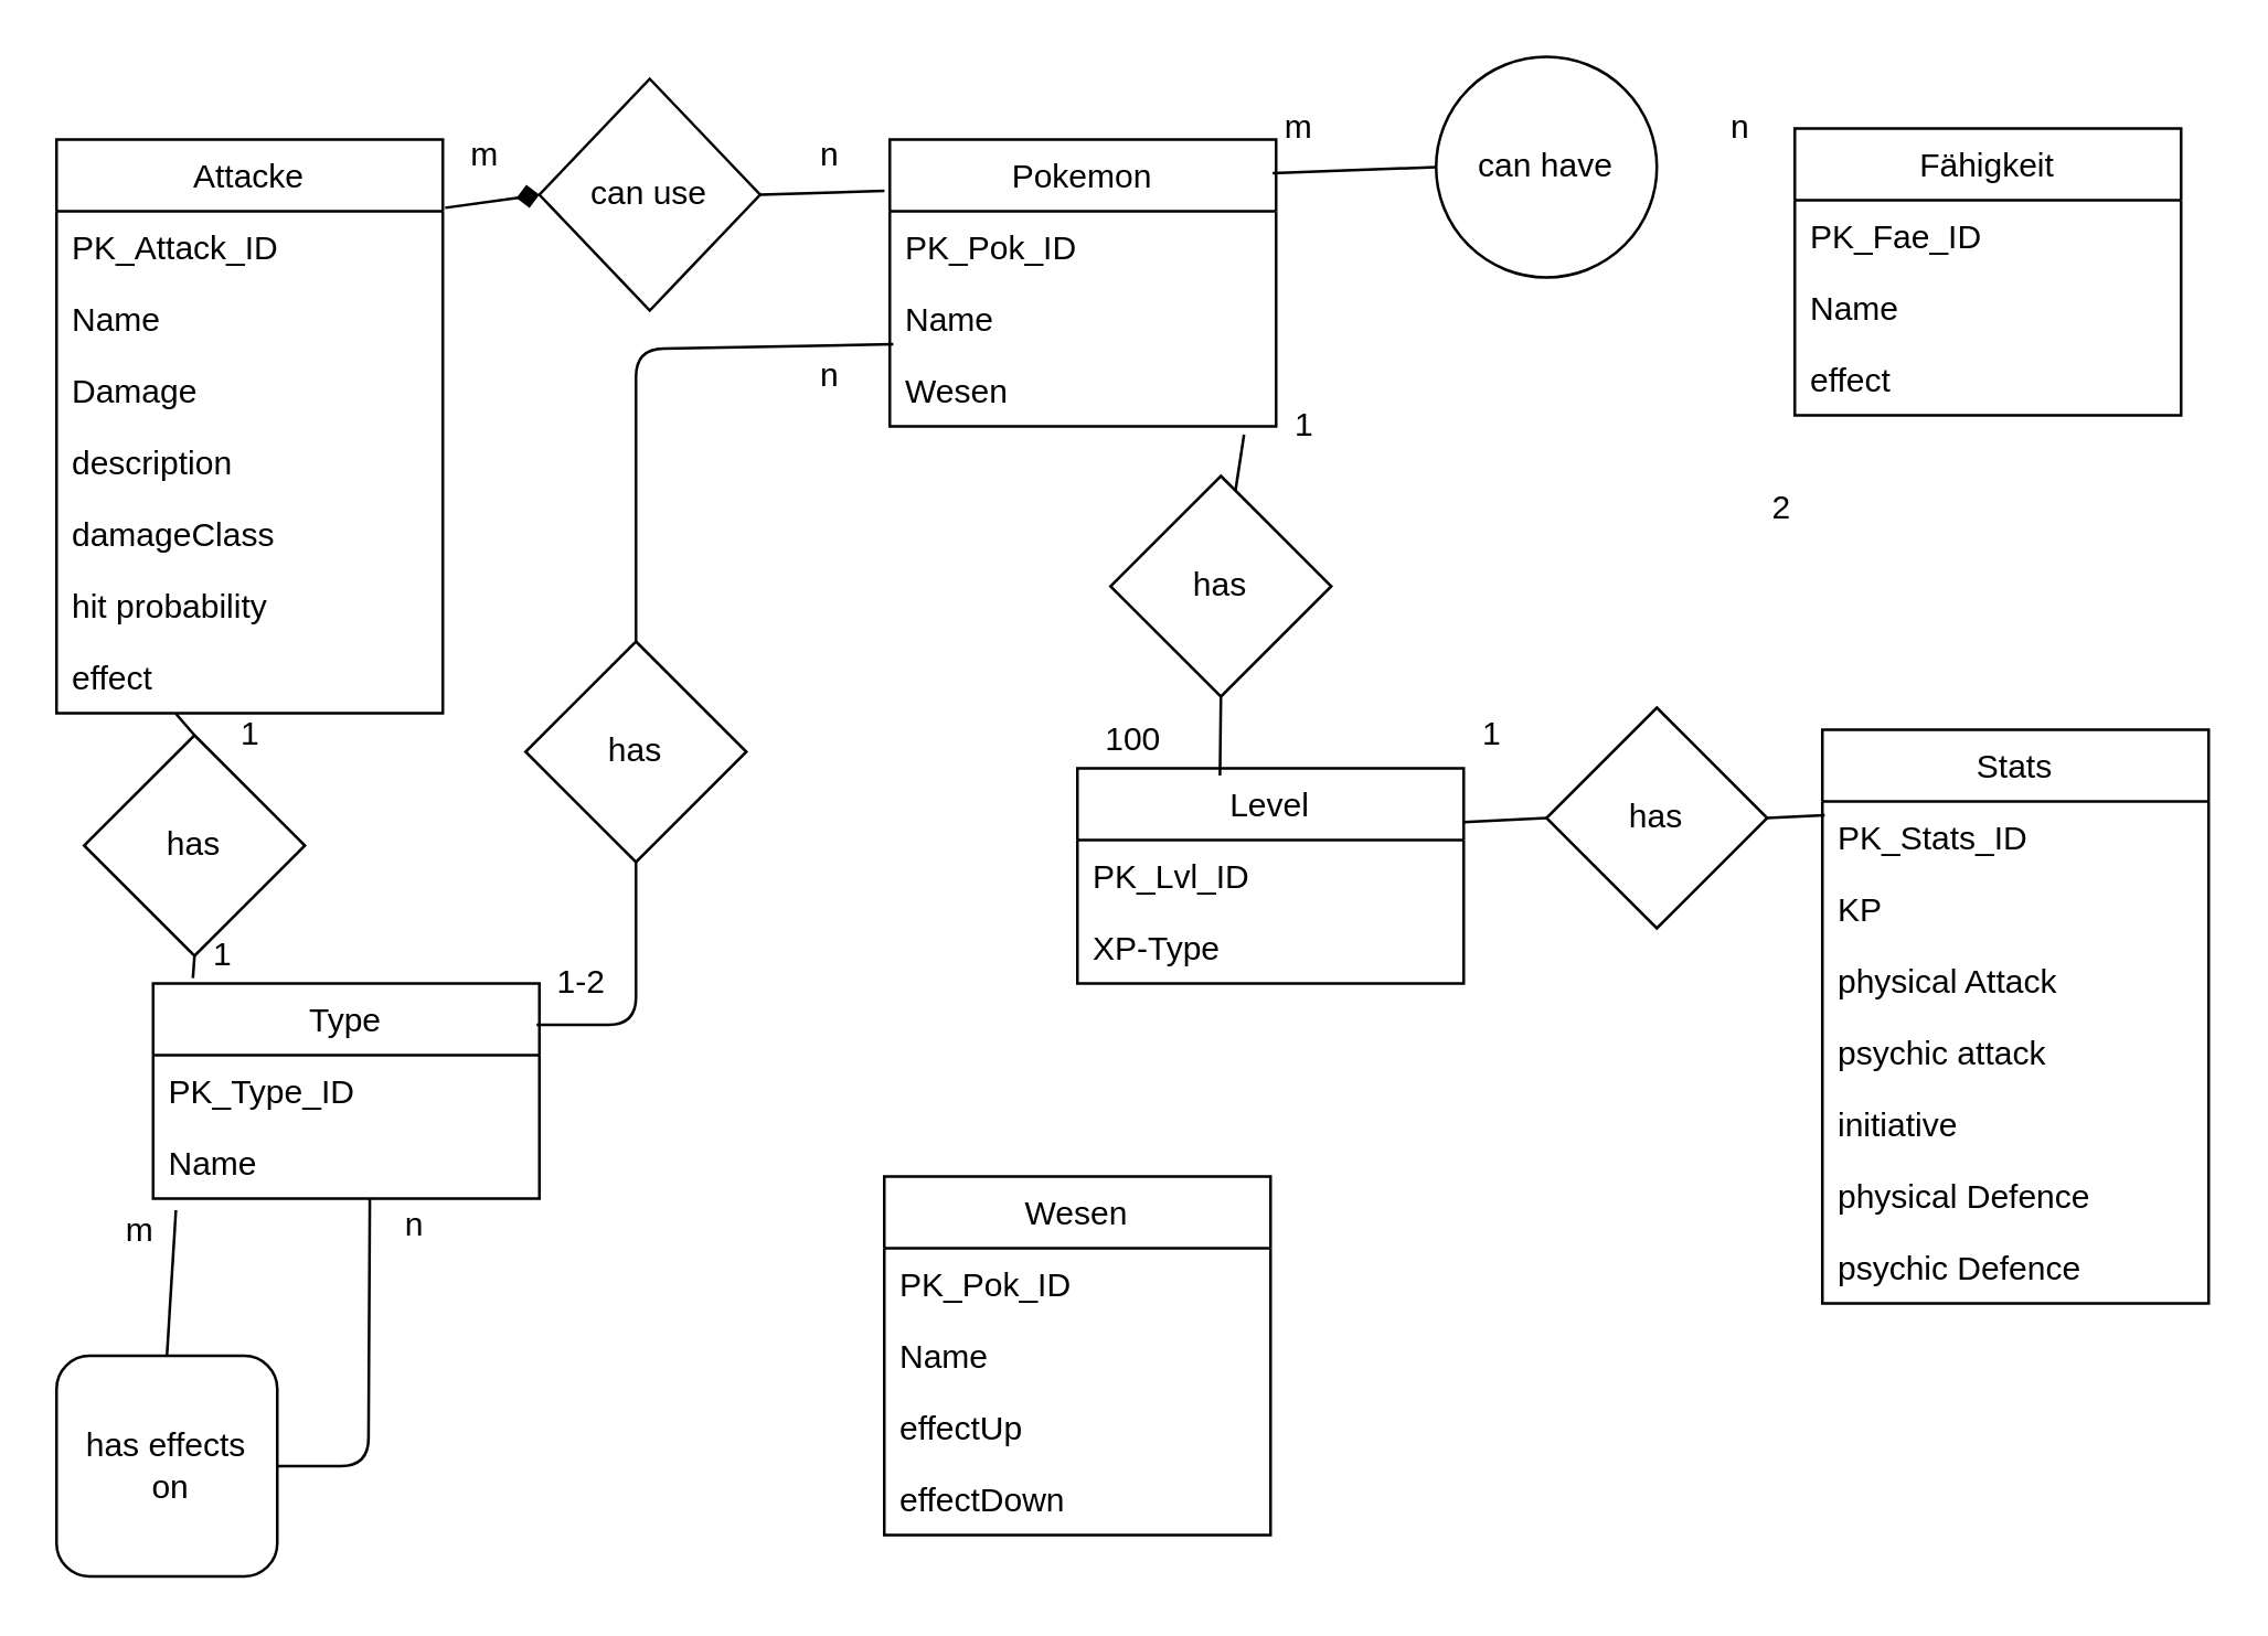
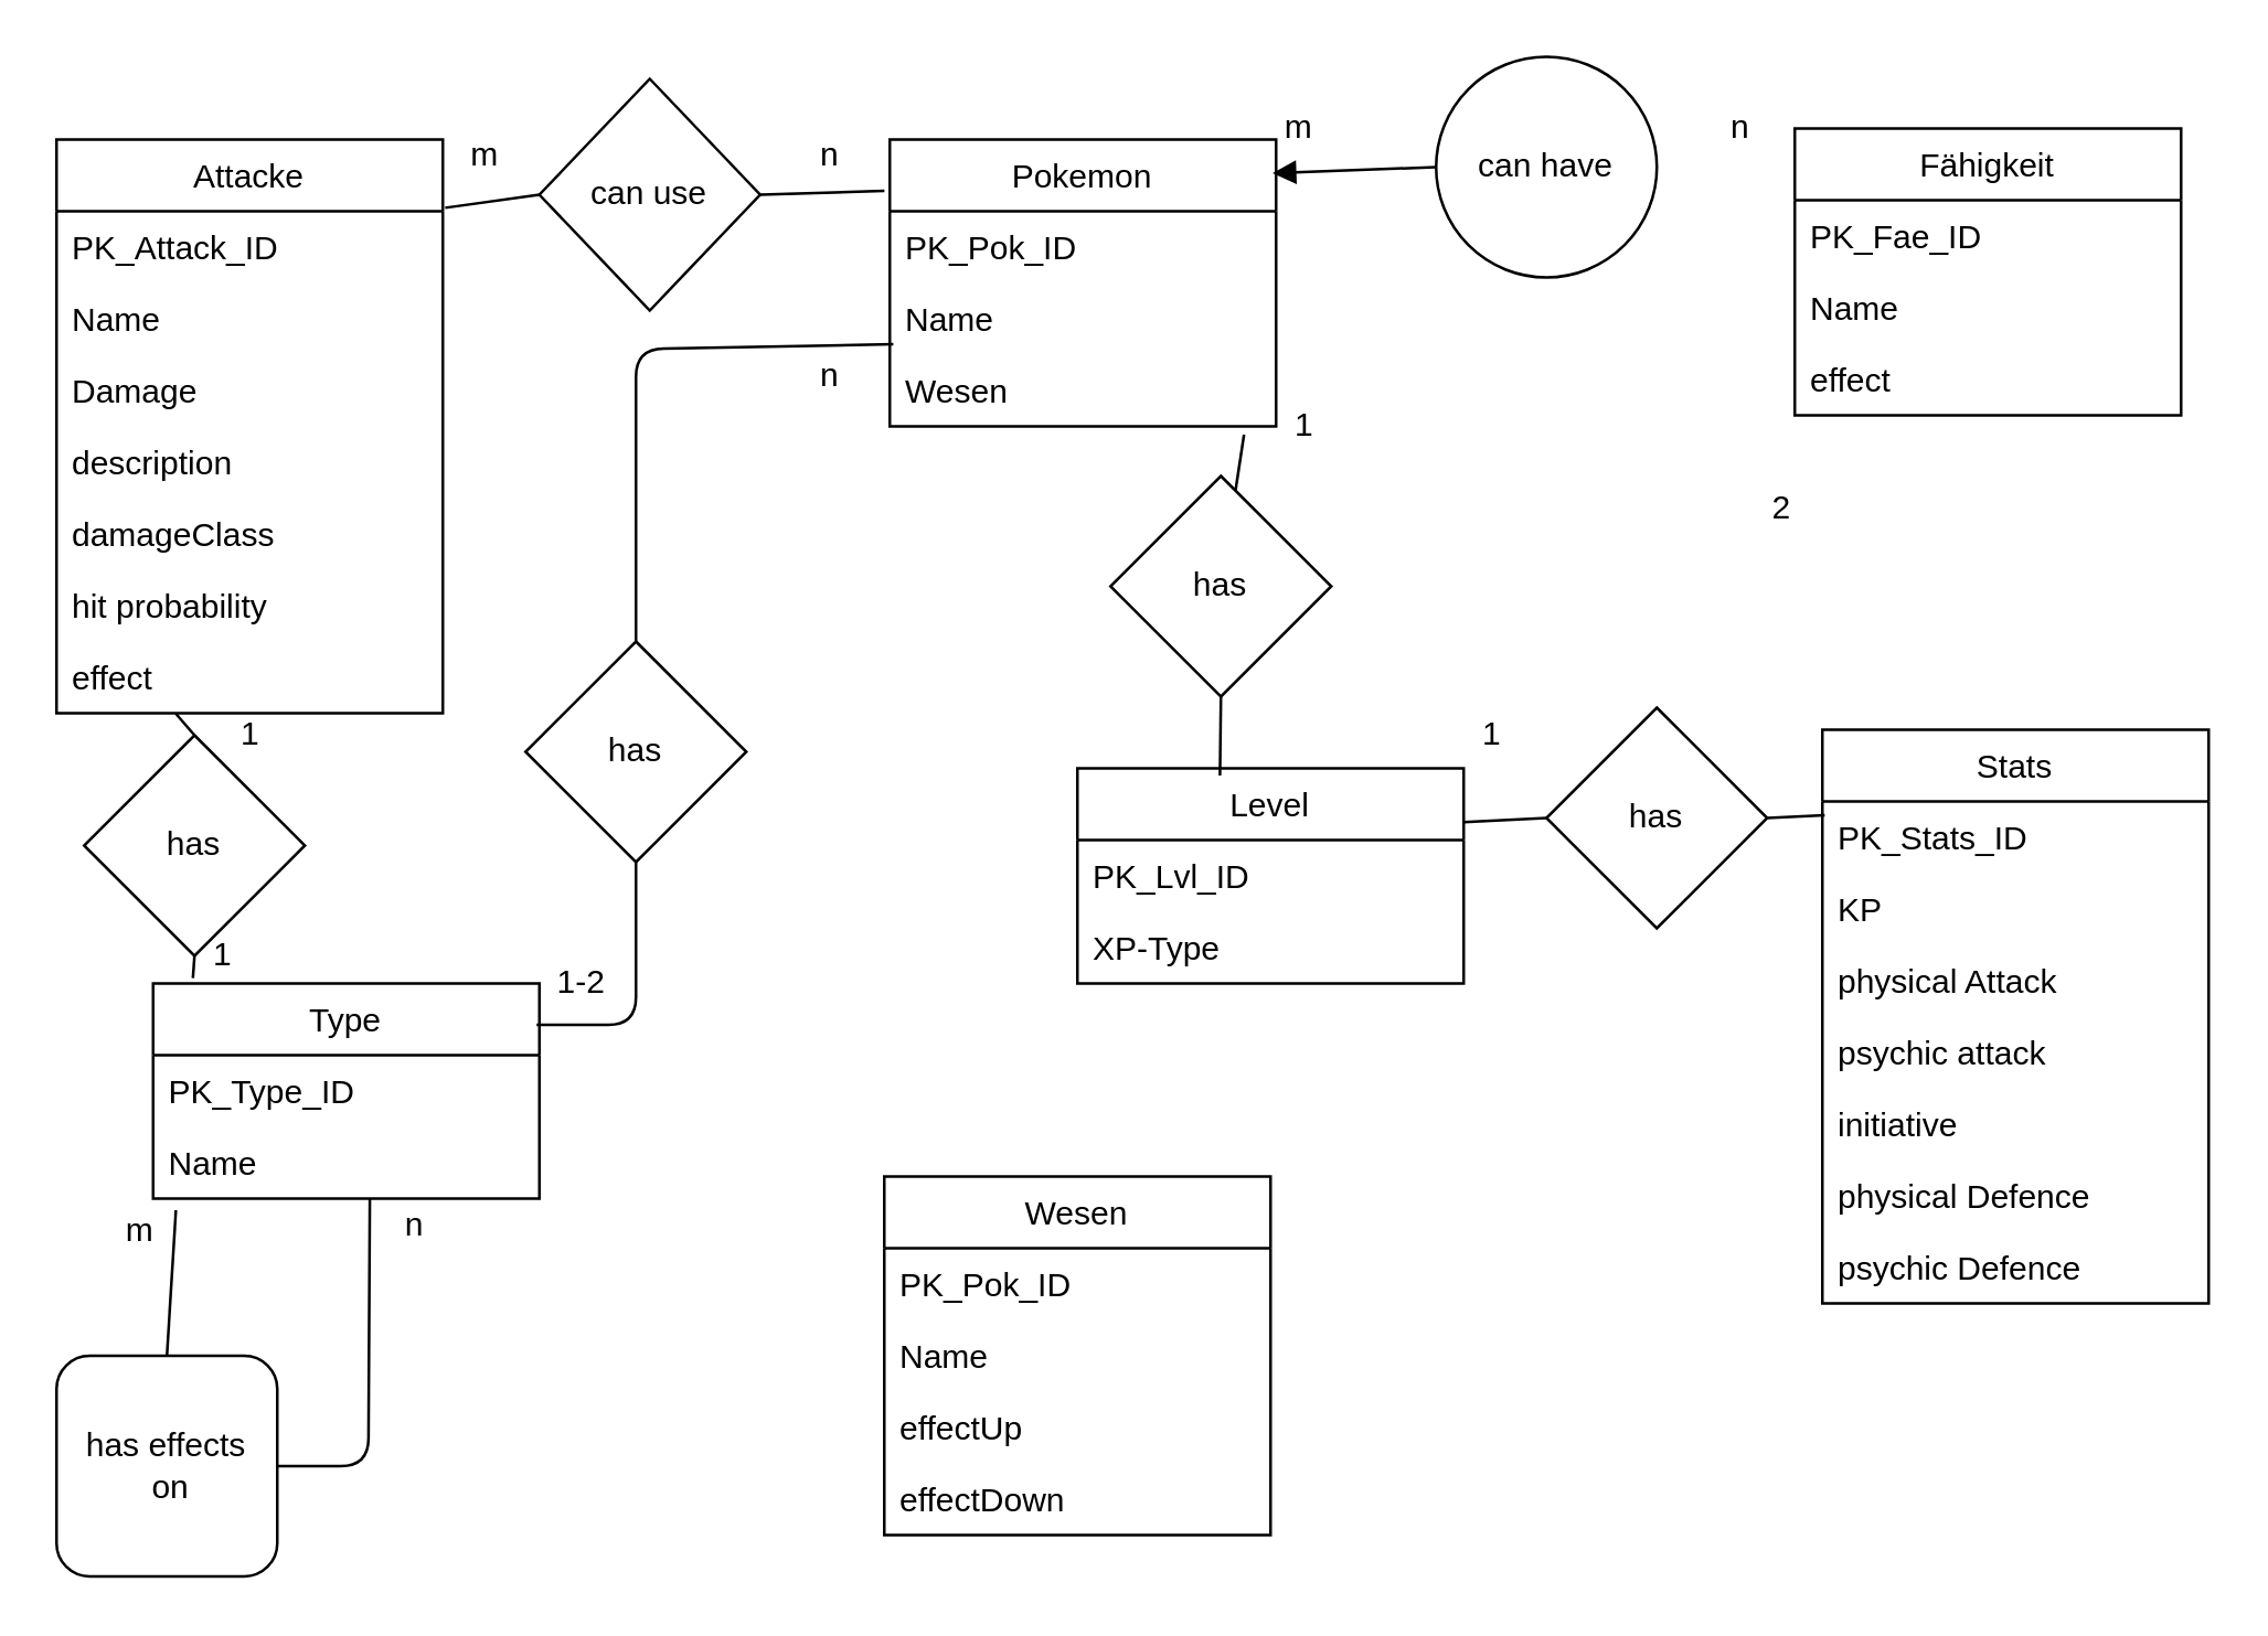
- <mxCell id="68" value="" style="endArrow=none;html=1;entryX=0.991;entryY=0.117;entryDx=0;entryDy=0;entryPerimeter=0;exitX=0;exitY=0.5;exitDx=0;exitDy=0;" edge="1" parent="1" source="67" target="13"><mxGeometry width="50" height="50" relative="1" as="geometry"><mxPoint x="390" y="316" as="sourcePoint" /><mxPoint x="440" y="266" as="targetPoint" /></mxGeometry></mxCell>
+ <mxCell id="68" value="" style="endArrow=block;html=1;entryX=0.991;entryY=0.117;entryDx=0;entryDy=0;entryPerimeter=0;exitX=0;exitY=0.5;exitDx=0;exitDy=0;" edge="1" parent="1" source="67" target="13"><mxGeometry width="50" height="50" relative="1" as="geometry"><mxPoint x="390" y="316" as="sourcePoint" /><mxPoint x="440" y="266" as="targetPoint" /></mxGeometry></mxCell>
- <mxCell id="27" value="" style="endArrow=diamond;html=1;entryX=0;entryY=0.5;entryDx=0;entryDy=0;exitX=1.006;exitY=0.119;exitDx=0;exitDy=0;exitPerimeter=0;" parent="1" source="2" target="26" edge="1"><mxGeometry width="50" height="50" relative="1" as="geometry"><mxPoint x="200.84" y="44.564" as="sourcePoint" /><mxPoint x="308.04" y="44.59" as="targetPoint" /></mxGeometry></mxCell>
+ <mxCell id="27" value="" style="endArrow=none;html=1;entryX=0;entryY=0.5;entryDx=0;entryDy=0;exitX=1.006;exitY=0.119;exitDx=0;exitDy=0;exitPerimeter=0;" parent="1" source="2" target="26" edge="1"><mxGeometry width="50" height="50" relative="1" as="geometry"><mxPoint x="200.84" y="44.564" as="sourcePoint" /><mxPoint x="308.04" y="44.59" as="targetPoint" /></mxGeometry></mxCell>
- <mxCell id="55" value="100" style="text;html=1;align=center;verticalAlign=middle;resizable=0;points=[];autosize=1;strokeColor=none;fillColor=none;" parent="1" vertex="1"><mxGeometry x="390" y="258" width="40" height="20" as="geometry" /></mxCell>
